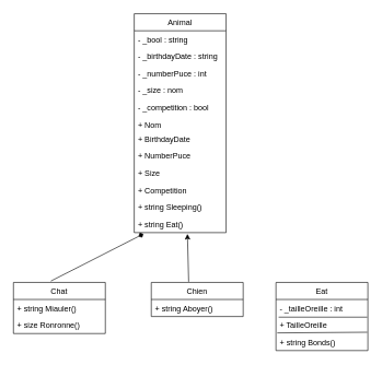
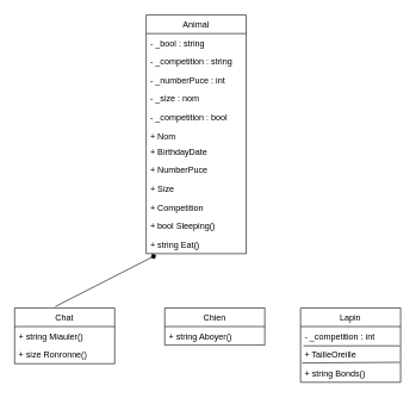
- <mxCell id="4" value="- _birthdayDate : string" style="text;strokeColor=none;fillColor=none;align=left;verticalAlign=top;spacingLeft=4;spacingRight=4;overflow=hidden;rotatable=0;points=[[0,0.5],[1,0.5]];portConstraint=eastwest;" vertex="1" parent="2"><mxGeometry y="52" width="140" height="26" as="geometry" /></mxCell>
+ <mxCell id="4" value="- _competition : string" style="text;strokeColor=none;fillColor=none;align=left;verticalAlign=top;spacingLeft=4;spacingRight=4;overflow=hidden;rotatable=0;points=[[0,0.5],[1,0.5]];portConstraint=eastwest;" vertex="1" parent="2"><mxGeometry y="52" width="140" height="26" as="geometry" /></mxCell>
- <mxCell id="13" value="+ string Sleeping()" style="text;strokeColor=none;fillColor=none;align=left;verticalAlign=top;spacingLeft=4;spacingRight=4;overflow=hidden;rotatable=0;points=[[0,0.5],[1,0.5]];portConstraint=eastwest;" vertex="1" parent="2"><mxGeometry y="282" width="140" height="26" as="geometry" /></mxCell>
+ <mxCell id="13" value="+ bool Sleeping()" style="text;strokeColor=none;fillColor=none;align=left;verticalAlign=top;spacingLeft=4;spacingRight=4;overflow=hidden;rotatable=0;points=[[0,0.5],[1,0.5]];portConstraint=eastwest;" vertex="1" parent="2"><mxGeometry y="282" width="140" height="26" as="geometry" /></mxCell>
- <mxCell id="27" value="" style="endArrow=classic;html=1;rounded=0;exitX=0.407;exitY=-0.019;exitDx=0;exitDy=0;exitPerimeter=0;entryX=0.579;entryY=1.077;entryDx=0;entryDy=0;entryPerimeter=0;" edge="1" parent="1" source="18" target="14"><mxGeometry width="50" height="50" relative="1" as="geometry"><mxPoint x="250" y="430" as="sourcePoint" /><mxPoint x="300" y="380" as="targetPoint" /></mxGeometry></mxCell>
- <mxCell id="20" value="Eat" style="swimlane;fontStyle=0;childLayout=stackLayout;horizontal=1;startSize=26;fillColor=none;horizontalStack=0;resizeParent=1;resizeParentMax=0;resizeLast=0;collapsible=1;marginBottom=0;" vertex="1" parent="1"><mxGeometry x="420" y="430" width="140" height="104" as="geometry" /></mxCell>
+ <mxCell id="20" value="Lapin" style="swimlane;fontStyle=0;childLayout=stackLayout;horizontal=1;startSize=26;fillColor=none;horizontalStack=0;resizeParent=1;resizeParentMax=0;resizeLast=0;collapsible=1;marginBottom=0;" vertex="1" parent="1"><mxGeometry x="420" y="430" width="140" height="104" as="geometry" /></mxCell>
- <mxCell id="21" value="- _tailleOreille : int" style="text;strokeColor=none;fillColor=none;align=left;verticalAlign=top;spacingLeft=4;spacingRight=4;overflow=hidden;rotatable=0;points=[[0,0.5],[1,0.5]];portConstraint=eastwest;" vertex="1" parent="20"><mxGeometry y="26" width="140" height="26" as="geometry" /></mxCell>
+ <mxCell id="21" value="- _competition : int" style="text;strokeColor=none;fillColor=none;align=left;verticalAlign=top;spacingLeft=4;spacingRight=4;overflow=hidden;rotatable=0;points=[[0,0.5],[1,0.5]];portConstraint=eastwest;" vertex="1" parent="20"><mxGeometry y="26" width="140" height="26" as="geometry" /></mxCell>
